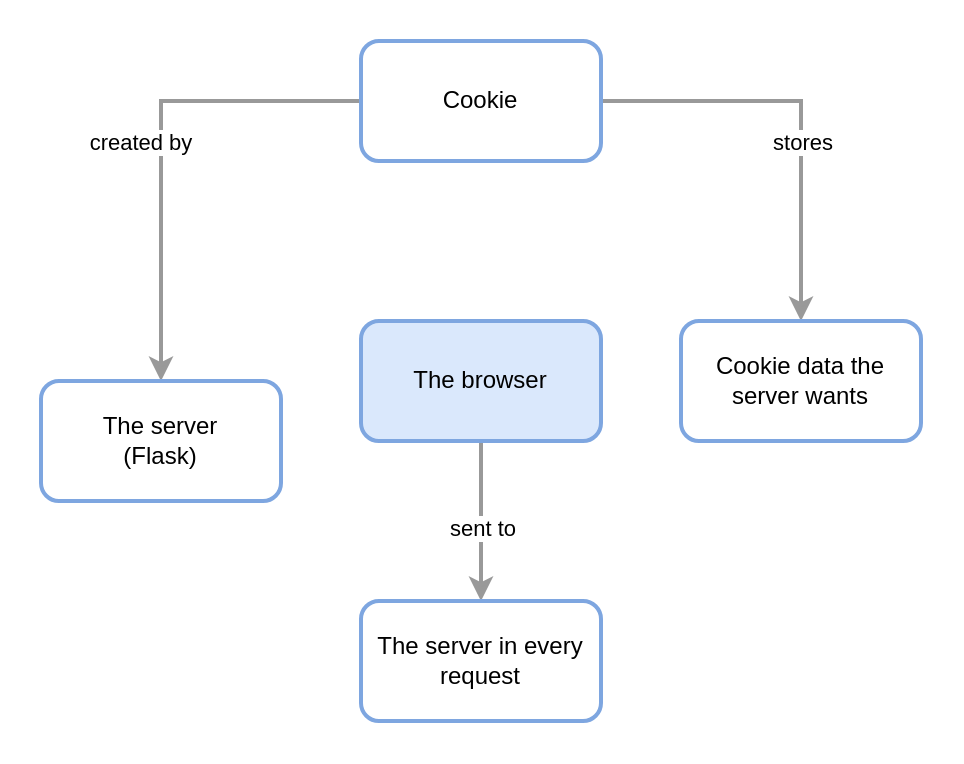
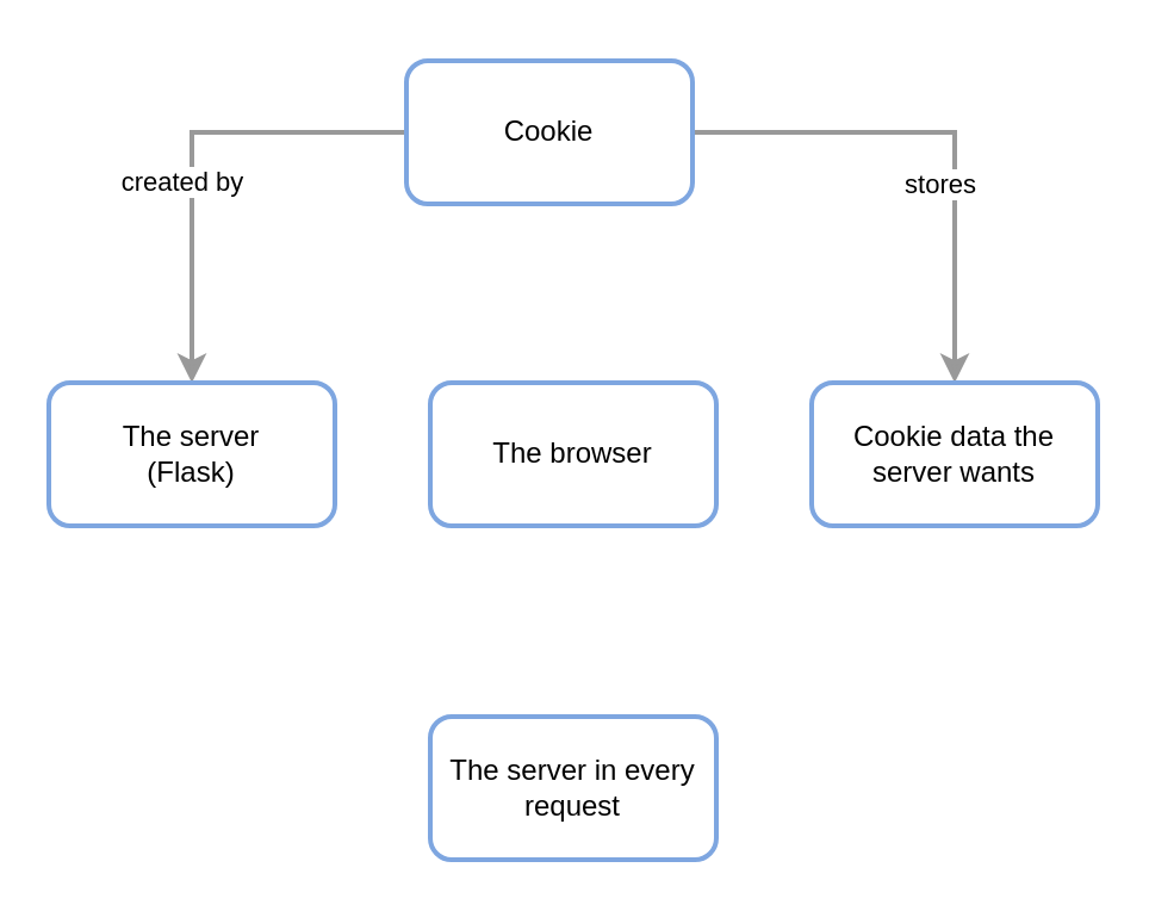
- <mxCell id="6" value="Cookie" style="rounded=1;whiteSpace=wrap;html=1;strokeWidth=2;strokeColor=#7EA6E0;" vertex="1" parent="1"><mxGeometry x="180" y="20" width="120" height="60" as="geometry" /></mxCell>
+ <mxCell id="6" value="Cookie" style="rounded=1;whiteSpace=wrap;html=1;strokeWidth=2;strokeColor=#7EA6E0;" vertex="1" parent="1"><mxGeometry x="170" y="25" width="120" height="60" as="geometry" /></mxCell>
- <mxCell id="10" value="The browser" style="whiteSpace=wrap;html=1;rounded=1;strokeWidth=2;strokeColor=#7EA6E0;fillColor=#dae8fc;" vertex="1" parent="1"><mxGeometry x="180" y="160" width="120" height="60" as="geometry" /></mxCell>
+ <mxCell id="10" value="The browser" style="whiteSpace=wrap;html=1;rounded=1;strokeWidth=2;strokeColor=#7EA6E0;" vertex="1" parent="1"><mxGeometry x="180" y="160" width="120" height="60" as="geometry" /></mxCell>
- <mxCell id="7" value="The server&lt;br&gt;(Flask)" style="whiteSpace=wrap;html=1;rounded=1;strokeWidth=2;strokeColor=#7EA6E0;" vertex="1" parent="1"><mxGeometry x="20" y="190" width="120" height="60" as="geometry" /></mxCell>
+ <mxCell id="7" value="The server&lt;br&gt;(Flask)" style="whiteSpace=wrap;html=1;rounded=1;strokeWidth=2;strokeColor=#7EA6E0;" vertex="1" parent="1"><mxGeometry x="20" y="160" width="120" height="60" as="geometry" /></mxCell>
- <mxCell id="8" value="" style="edgeStyle=orthogonalEdgeStyle;rounded=0;orthogonalLoop=1;jettySize=auto;html=1;strokeWidth=2;strokeColor=#999999;" edge="1" parent="1" source="10" target="12"><mxGeometry relative="1" as="geometry" /></mxCell>
- <mxCell id="9" value="sent to" style="edgeLabel;html=1;align=center;verticalAlign=middle;resizable=0;points=[];" vertex="1" connectable="0" parent="8"><mxGeometry x="0.075" y="4" relative="1" as="geometry"><mxPoint x="-4" as="offset" /></mxGeometry></mxCell>
